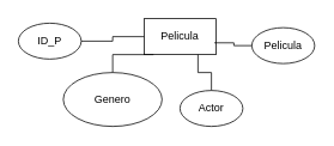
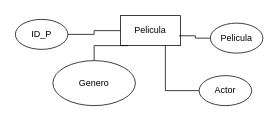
- <mxCell id="8" value="Actor" style="ellipse;whiteSpace=wrap;html=1;" vertex="1" parent="1"><mxGeometry x="200" y="100" width="70" height="40" as="geometry" /></mxCell>
+ <mxCell id="8" value="Actor" style="ellipse;whiteSpace=wrap;html=1;" vertex="1" parent="1"><mxGeometry x="265" y="100" width="70" height="40" as="geometry" /></mxCell>
